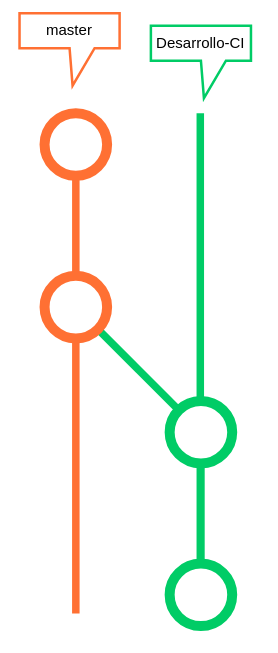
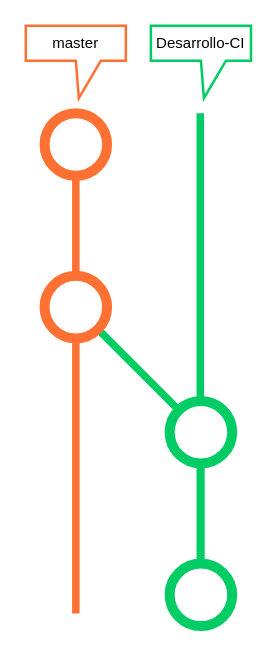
- <mxCell id="12" value="master" style="shape=callout;whiteSpace=wrap;html=1;perimeter=calloutPerimeter;strokeColor=#FF7033;strokeWidth=2;position2=0.53;" vertex="1" parent="1"><mxGeometry x="15" y="10" width="80" height="58" as="geometry" /></mxCell>
+ <mxCell id="12" value="master" style="shape=callout;whiteSpace=wrap;html=1;perimeter=calloutPerimeter;strokeColor=#FF7033;strokeWidth=2;position2=0.53;" vertex="1" parent="1"><mxGeometry x="20" y="20" width="80" height="58" as="geometry" /></mxCell>
